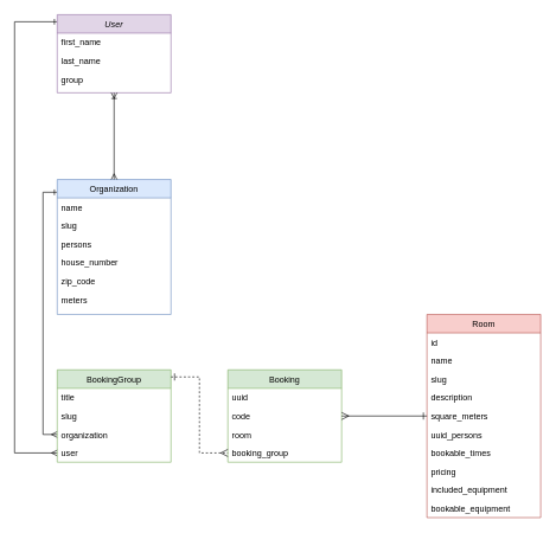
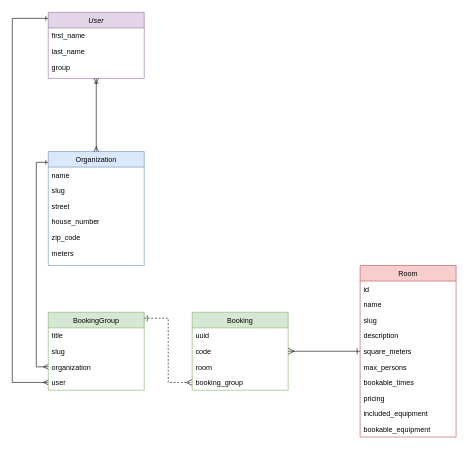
- <mxCell id="11" value="persons" style="text;align=left;verticalAlign=top;spacingLeft=4;spacingRight=4;overflow=hidden;rotatable=0;points=[[0,0.5],[1,0.5]];portConstraint=eastwest;rounded=0;shadow=0;html=0;" parent="8" vertex="1"><mxGeometry y="78" width="160" height="26" as="geometry" /></mxCell>
+ <mxCell id="11" value="street" style="text;align=left;verticalAlign=top;spacingLeft=4;spacingRight=4;overflow=hidden;rotatable=0;points=[[0,0.5],[1,0.5]];portConstraint=eastwest;rounded=0;shadow=0;html=0;" parent="8" vertex="1"><mxGeometry y="78" width="160" height="26" as="geometry" /></mxCell>
- <mxCell id="31" value="uuid_persons" style="text;align=left;verticalAlign=top;spacingLeft=4;spacingRight=4;overflow=hidden;rotatable=0;points=[[0,0.5],[1,0.5]];portConstraint=eastwest;rounded=0;shadow=0;html=0;" vertex="1" parent="25"><mxGeometry y="156" width="160" height="26" as="geometry" /></mxCell>
+ <mxCell id="31" value="max_persons" style="text;align=left;verticalAlign=top;spacingLeft=4;spacingRight=4;overflow=hidden;rotatable=0;points=[[0,0.5],[1,0.5]];portConstraint=eastwest;rounded=0;shadow=0;html=0;" vertex="1" parent="25"><mxGeometry y="156" width="160" height="26" as="geometry" /></mxCell>
